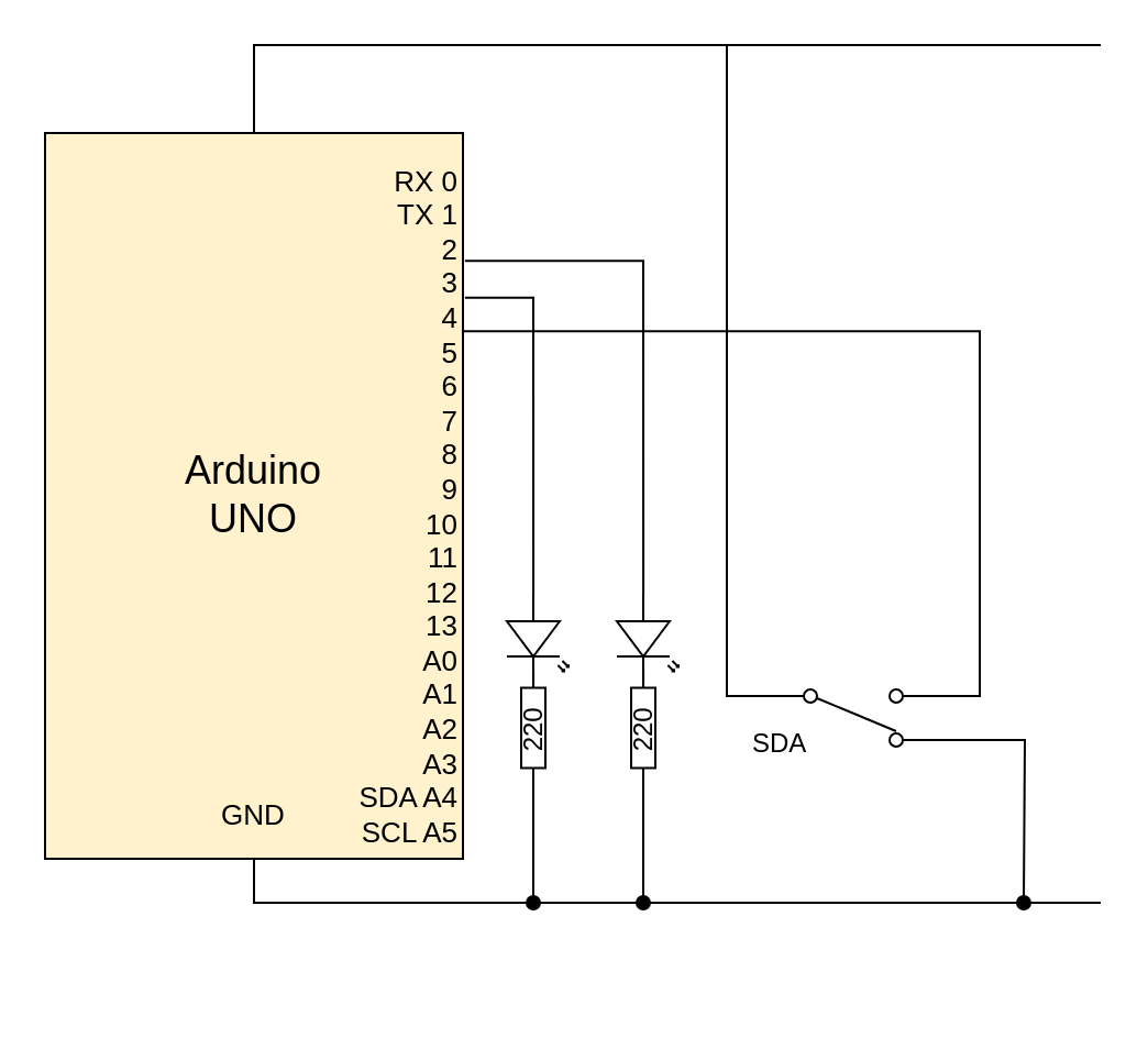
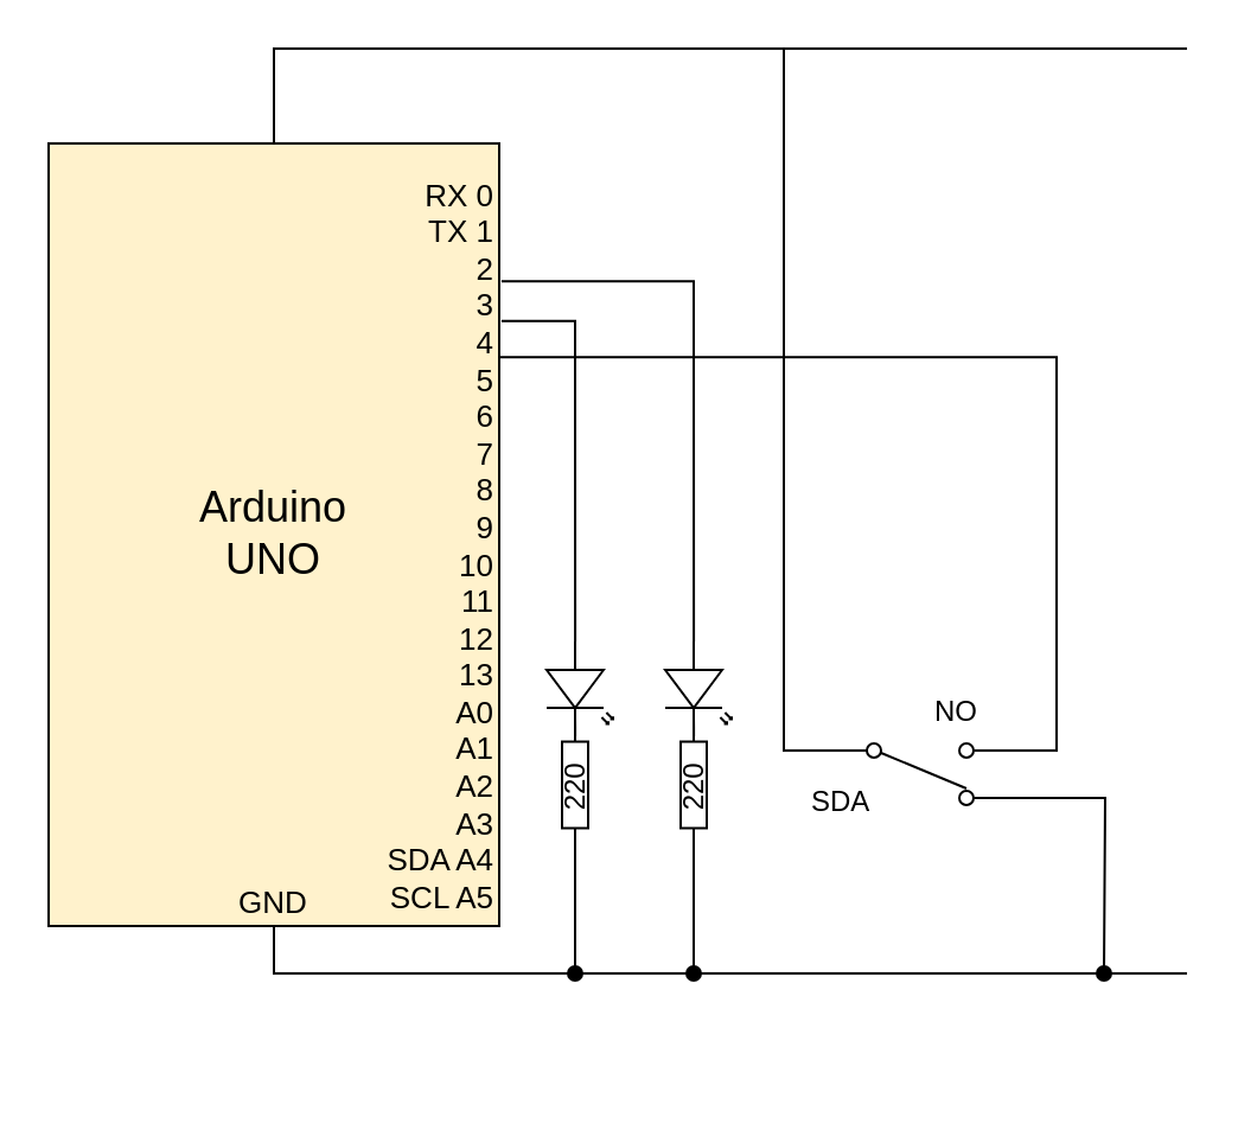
+ <mxCell id="15" value="NO" style="text;html=1;resizable=0;points=[];autosize=1;align=left;verticalAlign=top;spacingTop=-4;" vertex="1" parent="13"><mxGeometry x="52" width="30" height="20" as="geometry" /></mxCell>
- <mxCell id="5" value="GND" style="text;html=1;strokeColor=none;fillColor=none;align=center;verticalAlign=middle;whiteSpace=wrap;rounded=0;fontSize=13;" vertex="1" parent="1"><mxGeometry x="95" y="360" width="40" height="20" as="geometry" /></mxCell>
+ <mxCell id="5" value="GND" style="text;html=1;strokeColor=none;fillColor=none;align=center;verticalAlign=middle;whiteSpace=wrap;rounded=0;fontSize=13;" vertex="1" parent="1"><mxGeometry x="95" y="370" width="40" height="20" as="geometry" /></mxCell>
